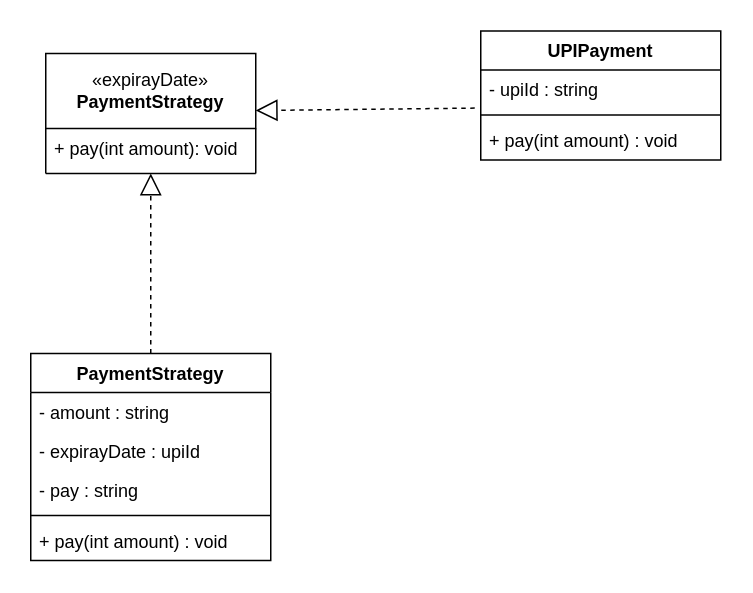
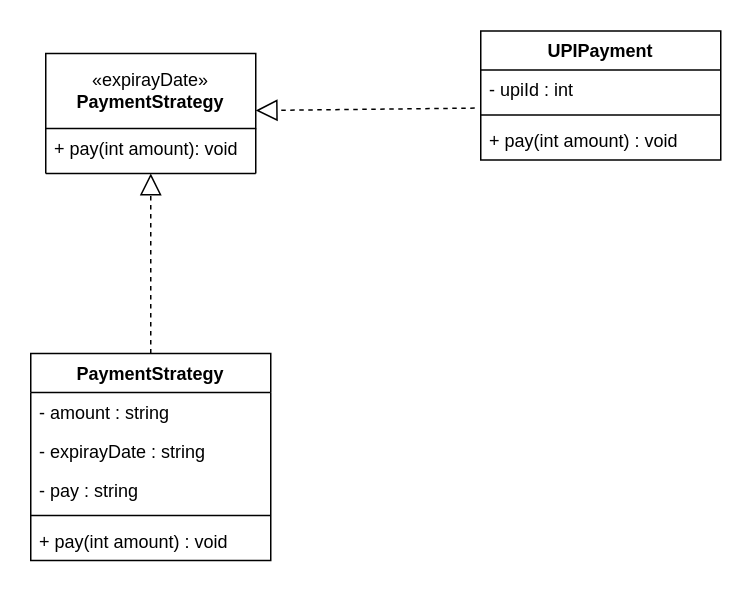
- <mxCell id="18" value="- upiId : string" style="text;strokeColor=none;fillColor=none;align=left;verticalAlign=top;spacingLeft=4;spacingRight=4;overflow=hidden;rotatable=0;points=[[0,0.5],[1,0.5]];portConstraint=eastwest;whiteSpace=wrap;html=1;" vertex="1" parent="17"><mxGeometry y="26" width="160" height="26" as="geometry" /></mxCell>
+ <mxCell id="18" value="- upiId : int" style="text;strokeColor=none;fillColor=none;align=left;verticalAlign=top;spacingLeft=4;spacingRight=4;overflow=hidden;rotatable=0;points=[[0,0.5],[1,0.5]];portConstraint=eastwest;whiteSpace=wrap;html=1;" vertex="1" parent="17"><mxGeometry y="26" width="160" height="26" as="geometry" /></mxCell>
- <mxCell id="13" value="- expirayDate : upiId" style="text;strokeColor=none;fillColor=none;align=left;verticalAlign=top;spacingLeft=4;spacingRight=4;overflow=hidden;rotatable=0;points=[[0,0.5],[1,0.5]];portConstraint=eastwest;whiteSpace=wrap;html=1;" vertex="1" parent="10"><mxGeometry y="52" width="160" height="26" as="geometry" /></mxCell>
+ <mxCell id="13" value="- expirayDate : string" style="text;strokeColor=none;fillColor=none;align=left;verticalAlign=top;spacingLeft=4;spacingRight=4;overflow=hidden;rotatable=0;points=[[0,0.5],[1,0.5]];portConstraint=eastwest;whiteSpace=wrap;html=1;" vertex="1" parent="10"><mxGeometry y="52" width="160" height="26" as="geometry" /></mxCell>
